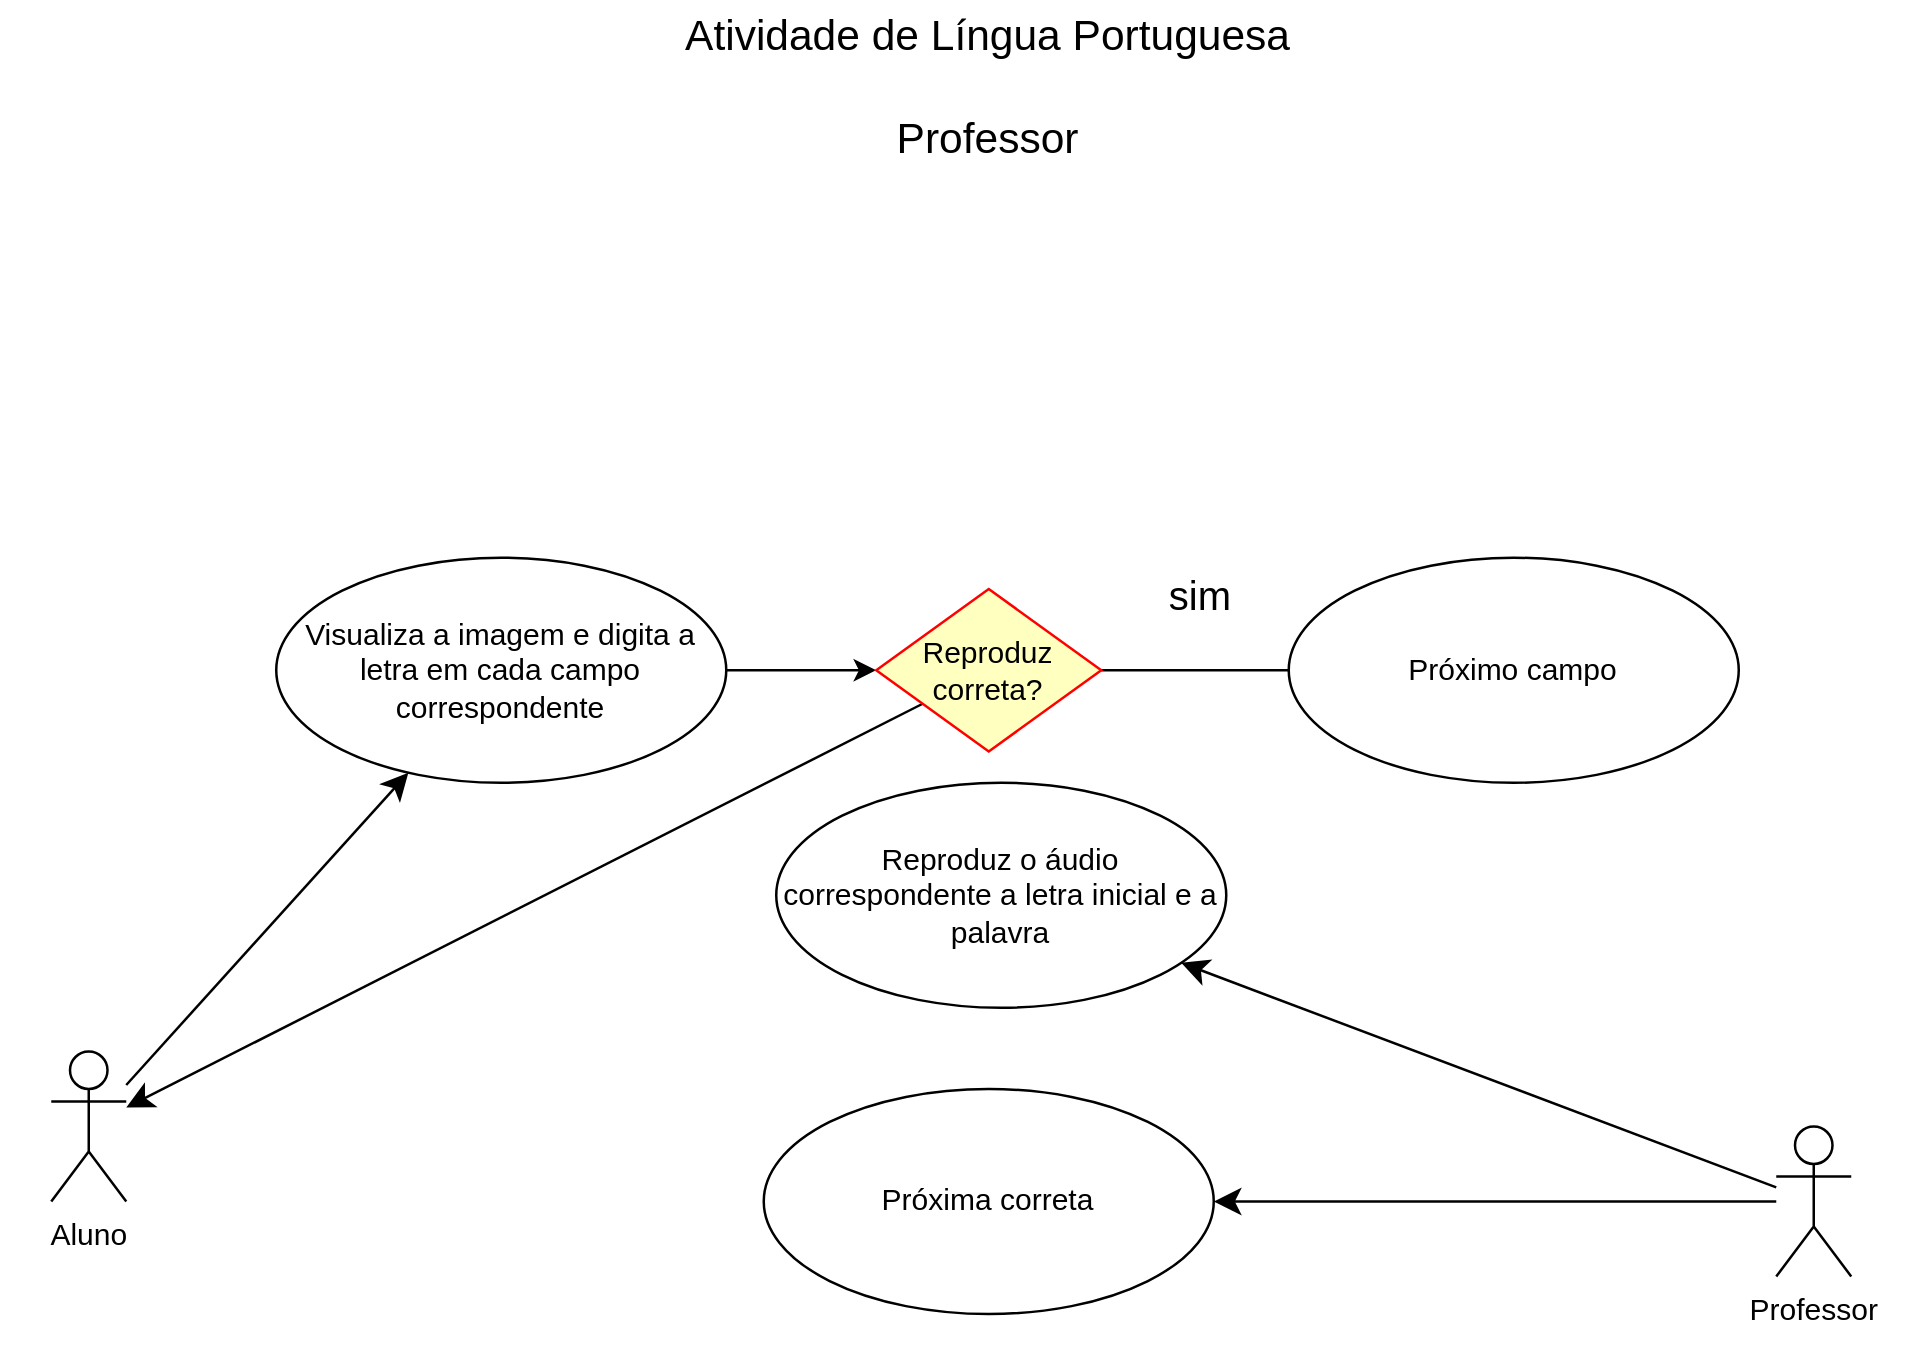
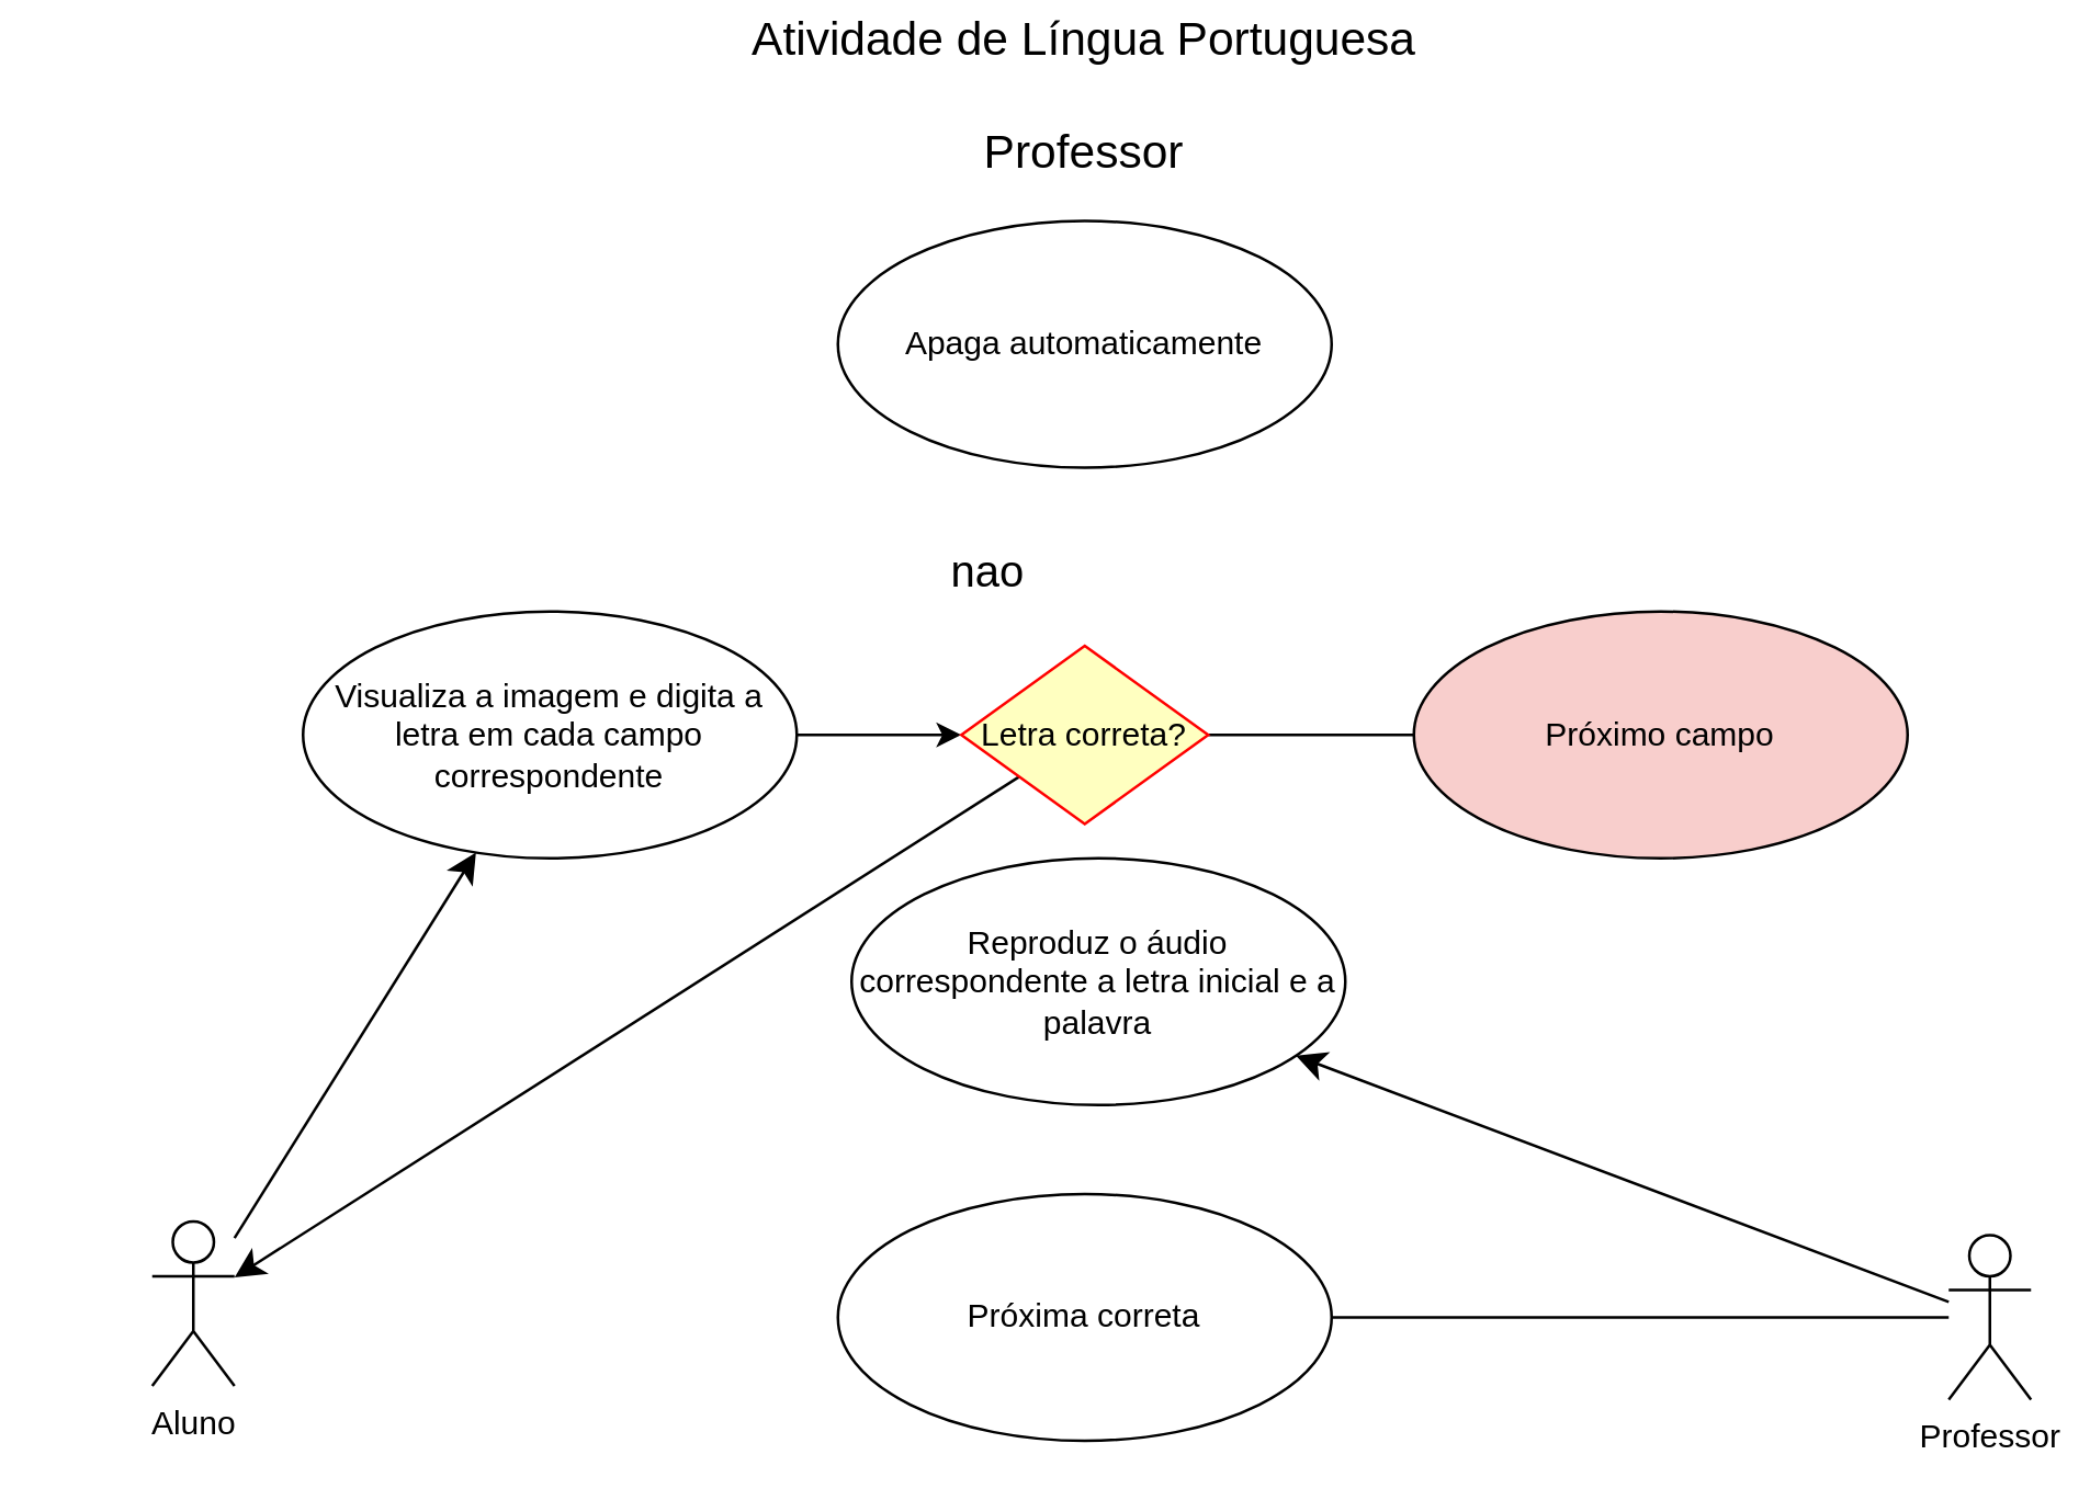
+ <mxCell id="12" value="Apaga automaticamente" style="ellipse;whiteSpace=wrap;html=1;" vertex="1" parent="1"><mxGeometry x="305" y="80" width="180" height="90" as="geometry" /></mxCell>
+ <mxCell id="13" value="nao" style="text;html=1;strokeColor=none;fillColor=none;align=center;verticalAlign=middle;whiteSpace=wrap;rounded=0;fontSize=16;" vertex="1" parent="1"><mxGeometry x="330" y="192.5" width="60" height="30" as="geometry" /></mxCell>
- <mxCell id="17" value="sim" style="text;html=1;strokeColor=none;fillColor=none;align=center;verticalAlign=middle;whiteSpace=wrap;rounded=0;fontSize=16;" vertex="1" parent="1"><mxGeometry x="450" y="222.5" width="60" height="30" as="geometry" /></mxCell>
- <mxCell id="14" value="Próximo campo" style="ellipse;whiteSpace=wrap;html=1;" vertex="1" parent="1"><mxGeometry x="515" y="222.5" width="180" height="90" as="geometry" /></mxCell>
+ <mxCell id="14" value="Próximo campo" style="ellipse;whiteSpace=wrap;html=1;fillColor=#f8cecc;" vertex="1" parent="1"><mxGeometry x="515" y="222.5" width="180" height="90" as="geometry" /></mxCell>
- <mxCell id="11" value="Reproduz correta?" style="rhombus;whiteSpace=wrap;html=1;fontColor=#000000;fillColor=#ffffc0;strokeColor=#ff0000;" vertex="1" parent="1"><mxGeometry x="350" y="235" width="90" height="65" as="geometry" /></mxCell>
+ <mxCell id="11" value="Letra correta?" style="rhombus;whiteSpace=wrap;html=1;fontColor=#000000;fillColor=#ffffc0;strokeColor=#ff0000;" vertex="1" parent="1"><mxGeometry x="350" y="235" width="90" height="65" as="geometry" /></mxCell>
- <mxCell id="6" value="Aluno" style="shape=umlActor;verticalLabelPosition=bottom;verticalAlign=top;html=1;outlineConnect=0;" vertex="1" parent="1"><mxGeometry x="20" y="420" width="30" height="60" as="geometry" /></mxCell>
+ <mxCell id="6" value="Aluno" style="shape=umlActor;verticalLabelPosition=bottom;verticalAlign=top;html=1;outlineConnect=0;" vertex="1" parent="1"><mxGeometry x="55" y="445" width="30" height="60" as="geometry" /></mxCell>
- <mxCell id="2" style="edgeStyle=none;curved=1;rounded=0;orthogonalLoop=1;jettySize=auto;html=1;entryX=1;entryY=0.5;entryDx=0;entryDy=0;fontSize=12;startSize=8;endSize=8;" edge="1" parent="1" source="4" target="16"><mxGeometry relative="1" as="geometry" /></mxCell>
+ <mxCell id="2" style="edgeStyle=none;curved=1;rounded=0;orthogonalLoop=1;jettySize=auto;html=1;entryX=1;entryY=0.5;entryDx=0;entryDy=0;fontSize=12;startSize=8;endSize=8;endArrow=none;" edge="1" parent="1" source="4" target="16"><mxGeometry relative="1" as="geometry" /></mxCell>
